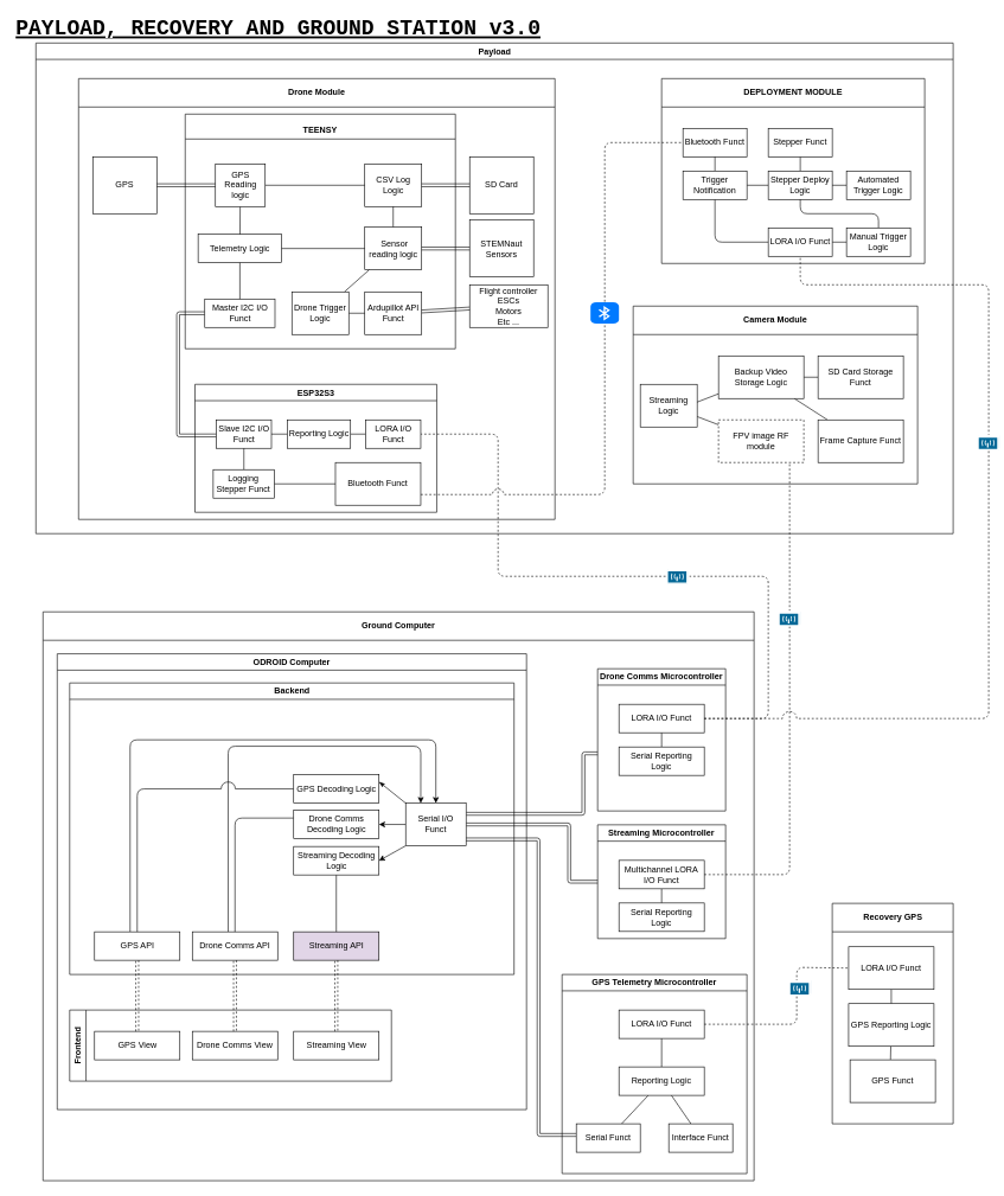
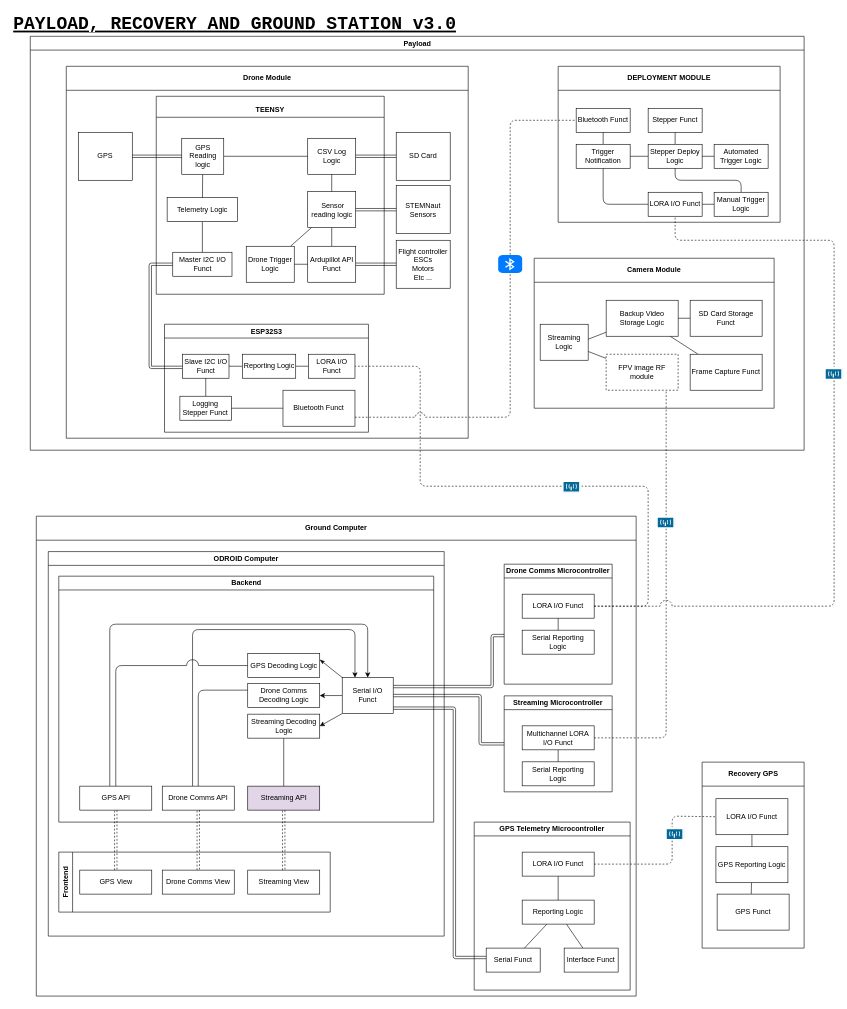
- <mxCell id="102" style="edgeStyle=none;jumpStyle=arc;jumpSize=20;html=1;fontColor=default;startArrow=none;startFill=0;endArrow=none;endFill=0;" parent="95" source="100" target="97" edge="1"><mxGeometry relative="1" as="geometry" /></mxCell>
+ <mxCell id="102" style="edgeStyle=none;jumpStyle=arc;jumpSize=20;html=1;fontColor=default;startArrow=none;startFill=0;endArrow=none;endFill=0;" parent="95" source="100" target="106" edge="1"><mxGeometry relative="1" as="geometry" /></mxCell>
- <mxCell id="116" value="Flight controller&lt;br&gt;ESCs&lt;br&gt;Motors&lt;br&gt;Etc ..." style="rounded=0;whiteSpace=wrap;html=1;" vertex="1" parent="83"><mxGeometry x="550" y="290" width="110" height="60" as="geometry" /></mxCell>
+ <mxCell id="116" value="Flight controller&lt;br&gt;ESCs&lt;br&gt;Motors&lt;br&gt;Etc ..." style="rounded=0;whiteSpace=wrap;html=1;" vertex="1" parent="83"><mxGeometry x="550" y="290" width="90" height="80" as="geometry" /></mxCell>
